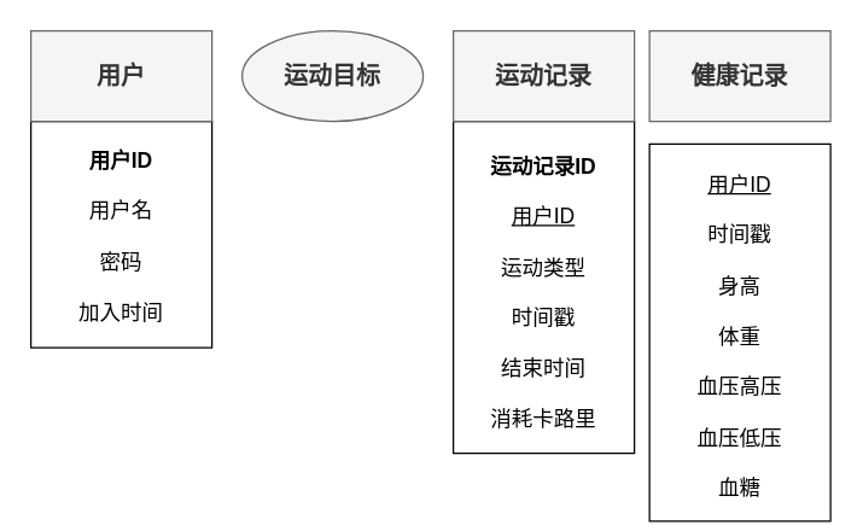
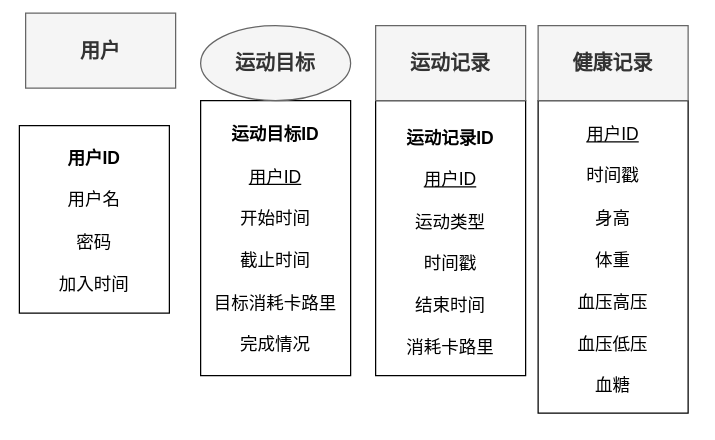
- <mxCell id="5" value="用户" style="rounded=0;whiteSpace=wrap;html=1;fontSize=16;fillColor=#f5f5f5;fontColor=#333333;strokeColor=#666666;fontStyle=1" vertex="1" parent="1"><mxGeometry x="20" y="20" width="120" height="60" as="geometry" /></mxCell>
+ <mxCell id="5" value="用户" style="rounded=0;whiteSpace=wrap;html=1;fontSize=16;fillColor=#f5f5f5;fontColor=#333333;strokeColor=#666666;fontStyle=1" vertex="1" parent="1"><mxGeometry x="20" y="10" width="120" height="60" as="geometry" /></mxCell>
- <mxCell id="4" value="用户ID&lt;div&gt;&lt;span style=&quot;font-weight: normal;&quot;&gt;&lt;br&gt;&lt;/span&gt;&lt;/div&gt;&lt;div&gt;&lt;span style=&quot;font-weight: normal;&quot;&gt;用户名&lt;/span&gt;&lt;/div&gt;&lt;div&gt;&lt;div&gt;&lt;span style=&quot;font-weight: normal;&quot;&gt;&lt;br&gt;&lt;/span&gt;&lt;/div&gt;&lt;div&gt;&lt;span style=&quot;font-weight: normal;&quot;&gt;密码&lt;/span&gt;&lt;/div&gt;&lt;div&gt;&lt;span style=&quot;font-weight: normal;&quot;&gt;&lt;br&gt;&lt;/span&gt;&lt;/div&gt;&lt;div&gt;&lt;span style=&quot;font-weight: 400;&quot;&gt;加入时间&lt;/span&gt;&lt;/div&gt;&lt;/div&gt;" style="rounded=0;whiteSpace=wrap;html=1;align=center;fontSize=14;fontStyle=1;spacing=2;spacingTop=1;spacingBottom=0;" vertex="1" parent="1"><mxGeometry x="20" y="80" width="120" height="150" as="geometry" /></mxCell>
+ <mxCell id="4" value="用户ID&lt;div&gt;&lt;span style=&quot;font-weight: normal;&quot;&gt;&lt;br&gt;&lt;/span&gt;&lt;/div&gt;&lt;div&gt;&lt;span style=&quot;font-weight: normal;&quot;&gt;用户名&lt;/span&gt;&lt;/div&gt;&lt;div&gt;&lt;div&gt;&lt;span style=&quot;font-weight: normal;&quot;&gt;&lt;br&gt;&lt;/span&gt;&lt;/div&gt;&lt;div&gt;&lt;span style=&quot;font-weight: normal;&quot;&gt;密码&lt;/span&gt;&lt;/div&gt;&lt;div&gt;&lt;span style=&quot;font-weight: normal;&quot;&gt;&lt;br&gt;&lt;/span&gt;&lt;/div&gt;&lt;div&gt;&lt;span style=&quot;font-weight: 400;&quot;&gt;加入时间&lt;/span&gt;&lt;/div&gt;&lt;/div&gt;" style="rounded=0;whiteSpace=wrap;html=1;align=center;fontSize=14;fontStyle=1;spacing=2;spacingTop=1;spacingBottom=0;" vertex="1" parent="1"><mxGeometry x="15" y="100" width="120" height="150" as="geometry" /></mxCell>
+ <mxCell id="8" value="&lt;div&gt;&lt;span style=&quot;background-color: initial;&quot;&gt;运动目标ID&lt;/span&gt;&lt;br&gt;&lt;/div&gt;&lt;span style=&quot;font-weight: normal;&quot;&gt;&lt;div&gt;&lt;span style=&quot;font-weight: normal;&quot;&gt;&lt;br&gt;&lt;/span&gt;&lt;/div&gt;&lt;u&gt;用户ID&lt;/u&gt;&lt;/span&gt;&lt;div&gt;&lt;br&gt;&lt;div&gt;&lt;div&gt;&lt;span style=&quot;font-weight: 400;&quot;&gt;开始时间&lt;/span&gt;&lt;/div&gt;&lt;div&gt;&lt;span style=&quot;font-weight: normal;&quot;&gt;&lt;br&gt;&lt;/span&gt;&lt;/div&gt;&lt;div&gt;&lt;span style=&quot;font-weight: 400;&quot;&gt;截止时间&lt;/span&gt;&lt;/div&gt;&lt;div&gt;&lt;span style=&quot;font-weight: normal;&quot;&gt;&lt;br&gt;&lt;/span&gt;&lt;/div&gt;&lt;div&gt;&lt;span style=&quot;font-weight: 400;&quot;&gt;目标消耗卡路里&lt;/span&gt;&lt;/div&gt;&lt;/div&gt;&lt;/div&gt;&lt;div&gt;&lt;span style=&quot;font-weight: 400;&quot;&gt;&lt;br&gt;&lt;/span&gt;&lt;/div&gt;&lt;div&gt;&lt;span style=&quot;font-weight: 400;&quot;&gt;完成情况&lt;/span&gt;&lt;/div&gt;" style="rounded=0;whiteSpace=wrap;html=1;align=center;fontSize=14;fontStyle=1;spacing=2;spacingTop=1;spacingBottom=0;" vertex="1" parent="1"><mxGeometry x="160" y="80" width="120" height="220" as="geometry" /></mxCell>
- <mxCell id="6" value="&lt;div&gt;&lt;br&gt;&lt;/div&gt;&lt;span style=&quot;font-weight: normal;&quot;&gt;&lt;u&gt;用户ID&lt;/u&gt;&lt;/span&gt;&lt;div&gt;&lt;span style=&quot;font-weight: normal;&quot;&gt;&lt;br&gt;&lt;/span&gt;&lt;/div&gt;&lt;div&gt;&lt;div&gt;&lt;span style=&quot;font-weight: normal;&quot;&gt;时间戳&lt;/span&gt;&lt;/div&gt;&lt;/div&gt;&lt;div&gt;&lt;span style=&quot;font-weight: normal;&quot;&gt;&lt;br&gt;&lt;/span&gt;&lt;div&gt;&lt;div&gt;&lt;span style=&quot;font-weight: normal;&quot;&gt;身高&lt;/span&gt;&lt;/div&gt;&lt;div&gt;&lt;span style=&quot;font-weight: normal;&quot;&gt;&lt;br&gt;&lt;/span&gt;&lt;/div&gt;&lt;div&gt;&lt;span style=&quot;font-weight: normal;&quot;&gt;体重&lt;/span&gt;&lt;/div&gt;&lt;div&gt;&lt;span style=&quot;font-weight: normal;&quot;&gt;&lt;br&gt;&lt;/span&gt;&lt;/div&gt;&lt;div&gt;&lt;span style=&quot;font-weight: normal;&quot;&gt;血压高压&lt;/span&gt;&lt;/div&gt;&lt;/div&gt;&lt;/div&gt;&lt;div&gt;&lt;span style=&quot;font-weight: normal;&quot;&gt;&lt;br&gt;&lt;/span&gt;&lt;/div&gt;&lt;div&gt;&lt;span style=&quot;font-weight: normal;&quot;&gt;血压低压&lt;/span&gt;&lt;/div&gt;&lt;div&gt;&lt;span style=&quot;font-weight: normal;&quot;&gt;&lt;br&gt;&lt;/span&gt;&lt;/div&gt;&lt;div&gt;&lt;span style=&quot;font-weight: normal;&quot;&gt;血糖&lt;/span&gt;&lt;/div&gt;" style="rounded=0;whiteSpace=wrap;html=1;align=center;fontSize=14;fontStyle=1;spacing=2;spacingTop=-13;spacingBottom=0;" vertex="1" parent="1"><mxGeometry x="430" y="95" width="120" height="250" as="geometry" /></mxCell>
+ <mxCell id="6" value="&lt;div&gt;&lt;br&gt;&lt;/div&gt;&lt;span style=&quot;font-weight: normal;&quot;&gt;&lt;u&gt;用户ID&lt;/u&gt;&lt;/span&gt;&lt;div&gt;&lt;span style=&quot;font-weight: normal;&quot;&gt;&lt;br&gt;&lt;/span&gt;&lt;/div&gt;&lt;div&gt;&lt;div&gt;&lt;span style=&quot;font-weight: normal;&quot;&gt;时间戳&lt;/span&gt;&lt;/div&gt;&lt;/div&gt;&lt;div&gt;&lt;span style=&quot;font-weight: normal;&quot;&gt;&lt;br&gt;&lt;/span&gt;&lt;div&gt;&lt;div&gt;&lt;span style=&quot;font-weight: normal;&quot;&gt;身高&lt;/span&gt;&lt;/div&gt;&lt;div&gt;&lt;span style=&quot;font-weight: normal;&quot;&gt;&lt;br&gt;&lt;/span&gt;&lt;/div&gt;&lt;div&gt;&lt;span style=&quot;font-weight: normal;&quot;&gt;体重&lt;/span&gt;&lt;/div&gt;&lt;div&gt;&lt;span style=&quot;font-weight: normal;&quot;&gt;&lt;br&gt;&lt;/span&gt;&lt;/div&gt;&lt;div&gt;&lt;span style=&quot;font-weight: normal;&quot;&gt;血压高压&lt;/span&gt;&lt;/div&gt;&lt;/div&gt;&lt;/div&gt;&lt;div&gt;&lt;span style=&quot;font-weight: normal;&quot;&gt;&lt;br&gt;&lt;/span&gt;&lt;/div&gt;&lt;div&gt;&lt;span style=&quot;font-weight: normal;&quot;&gt;血压低压&lt;/span&gt;&lt;/div&gt;&lt;div&gt;&lt;span style=&quot;font-weight: normal;&quot;&gt;&lt;br&gt;&lt;/span&gt;&lt;/div&gt;&lt;div&gt;&lt;span style=&quot;font-weight: normal;&quot;&gt;血糖&lt;/span&gt;&lt;/div&gt;" style="rounded=0;whiteSpace=wrap;html=1;align=center;fontSize=14;fontStyle=1;spacing=2;spacingTop=-13;spacingBottom=0;" vertex="1" parent="1"><mxGeometry x="430" y="80" width="120" height="250" as="geometry" /></mxCell>
